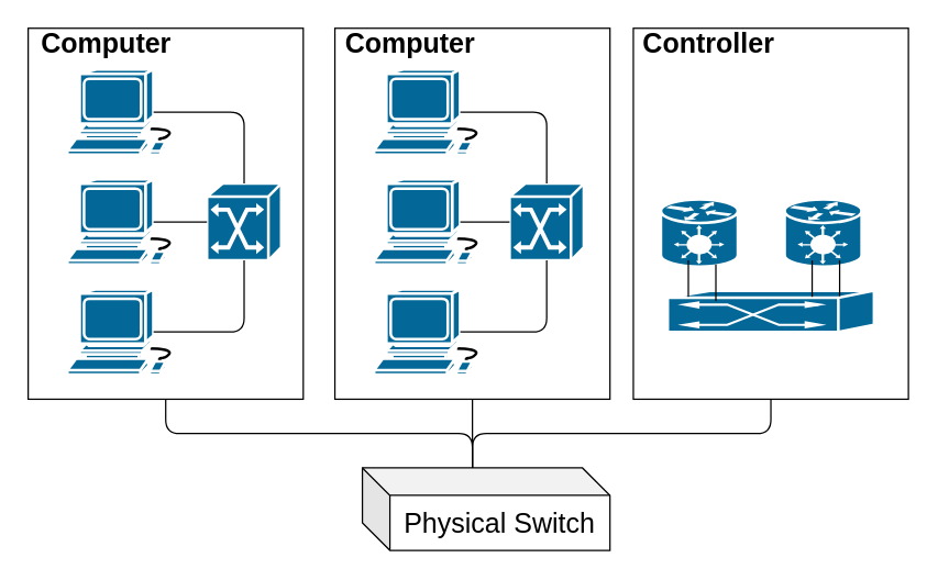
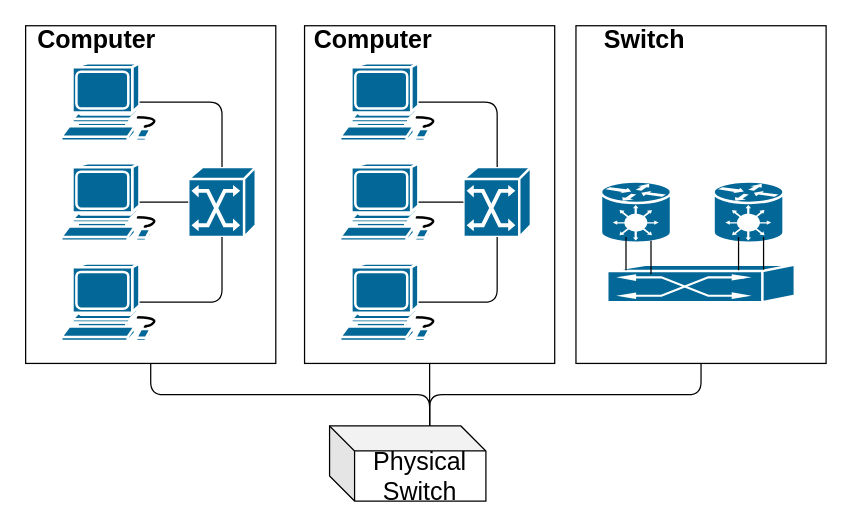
- <mxCell id="28" value="&lt;b&gt;&lt;font style=&quot;font-size: 20px&quot;&gt;Controller&lt;/font&gt;&lt;/b&gt;" style="text;html=1;strokeColor=none;fillColor=none;align=center;verticalAlign=middle;whiteSpace=wrap;rounded=0;" vertex="1" parent="1"><mxGeometry x="460" y="20" width="110" height="20" as="geometry" /></mxCell>
+ <mxCell id="28" value="&lt;b&gt;&lt;font style=&quot;font-size: 20px&quot;&gt;Switch&lt;/font&gt;&lt;/b&gt;" style="text;html=1;strokeColor=none;fillColor=none;align=center;verticalAlign=middle;whiteSpace=wrap;rounded=0;" vertex="1" parent="1"><mxGeometry x="460" y="20" width="110" height="20" as="geometry" /></mxCell>
- <mxCell id="29" value="&lt;font style=&quot;font-size: 20px&quot;&gt;Physical Switch&lt;/font&gt;" style="shape=cube;whiteSpace=wrap;html=1;boundedLbl=1;backgroundOutline=1;darkOpacity=0.05;darkOpacity2=0.1;" vertex="1" parent="1"><mxGeometry x="263" y="340" width="180" height="60" as="geometry" /></mxCell>
+ <mxCell id="29" value="&lt;font style=&quot;font-size: 20px&quot;&gt;Physical Switch&lt;/font&gt;" style="shape=cube;whiteSpace=wrap;html=1;boundedLbl=1;backgroundOutline=1;darkOpacity=0.05;darkOpacity2=0.1;" vertex="1" parent="1"><mxGeometry x="263" y="340" width="125" height="60" as="geometry" /></mxCell>
